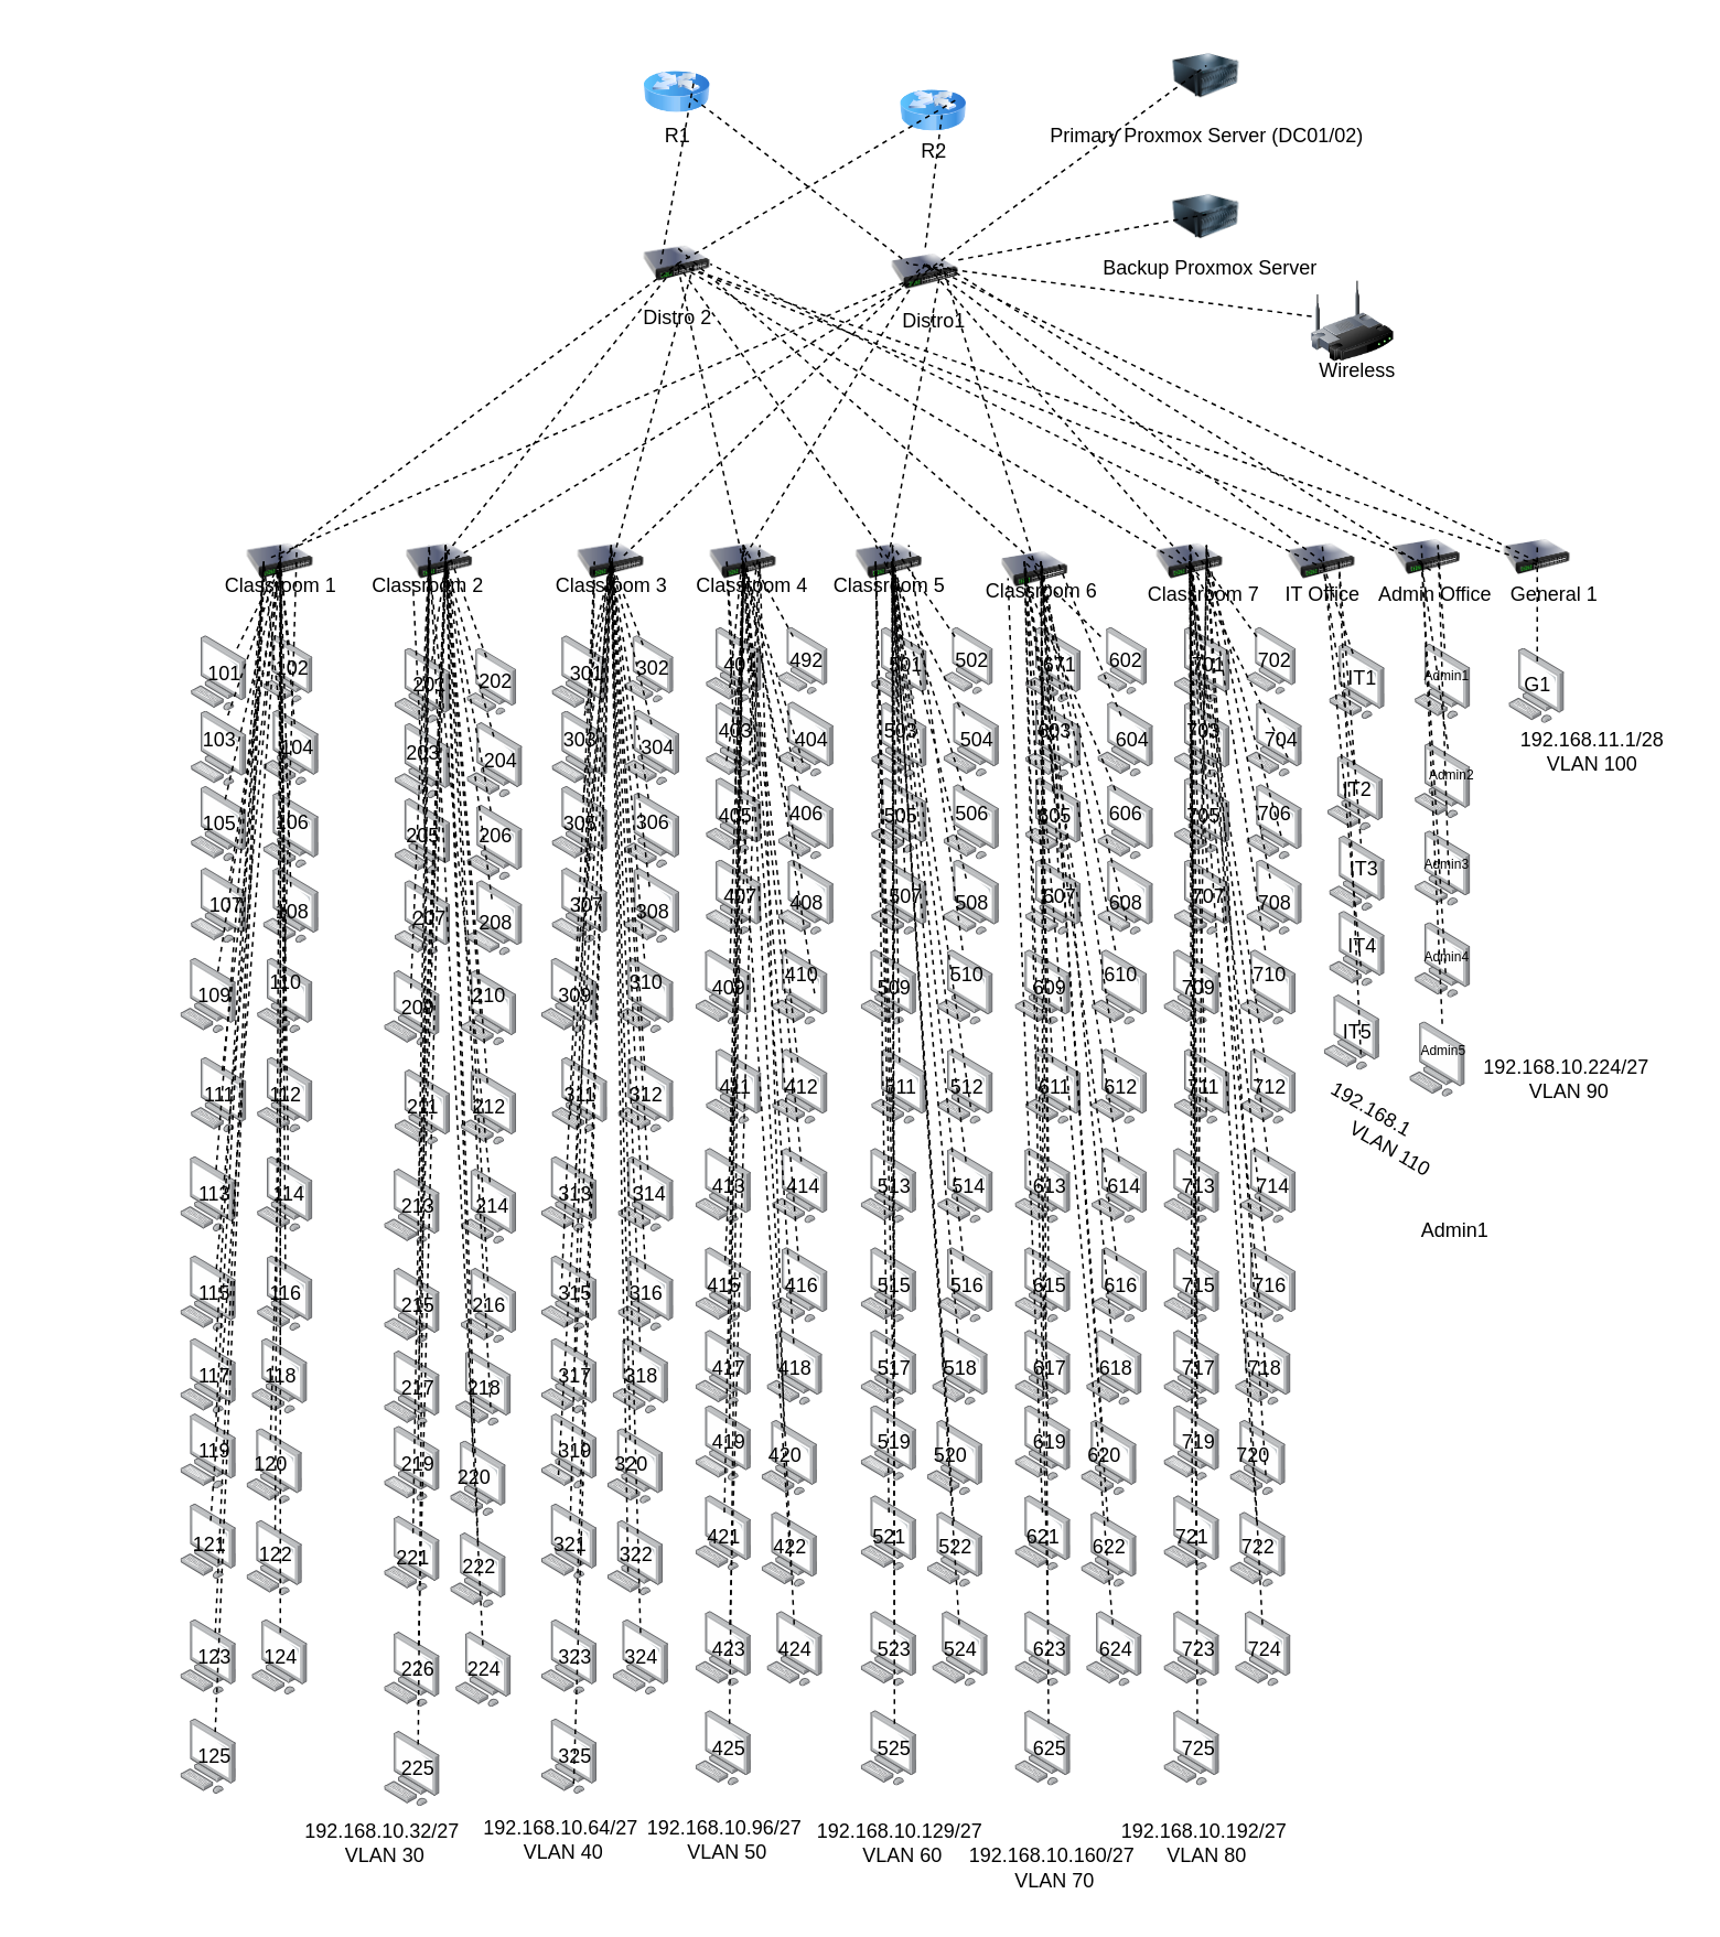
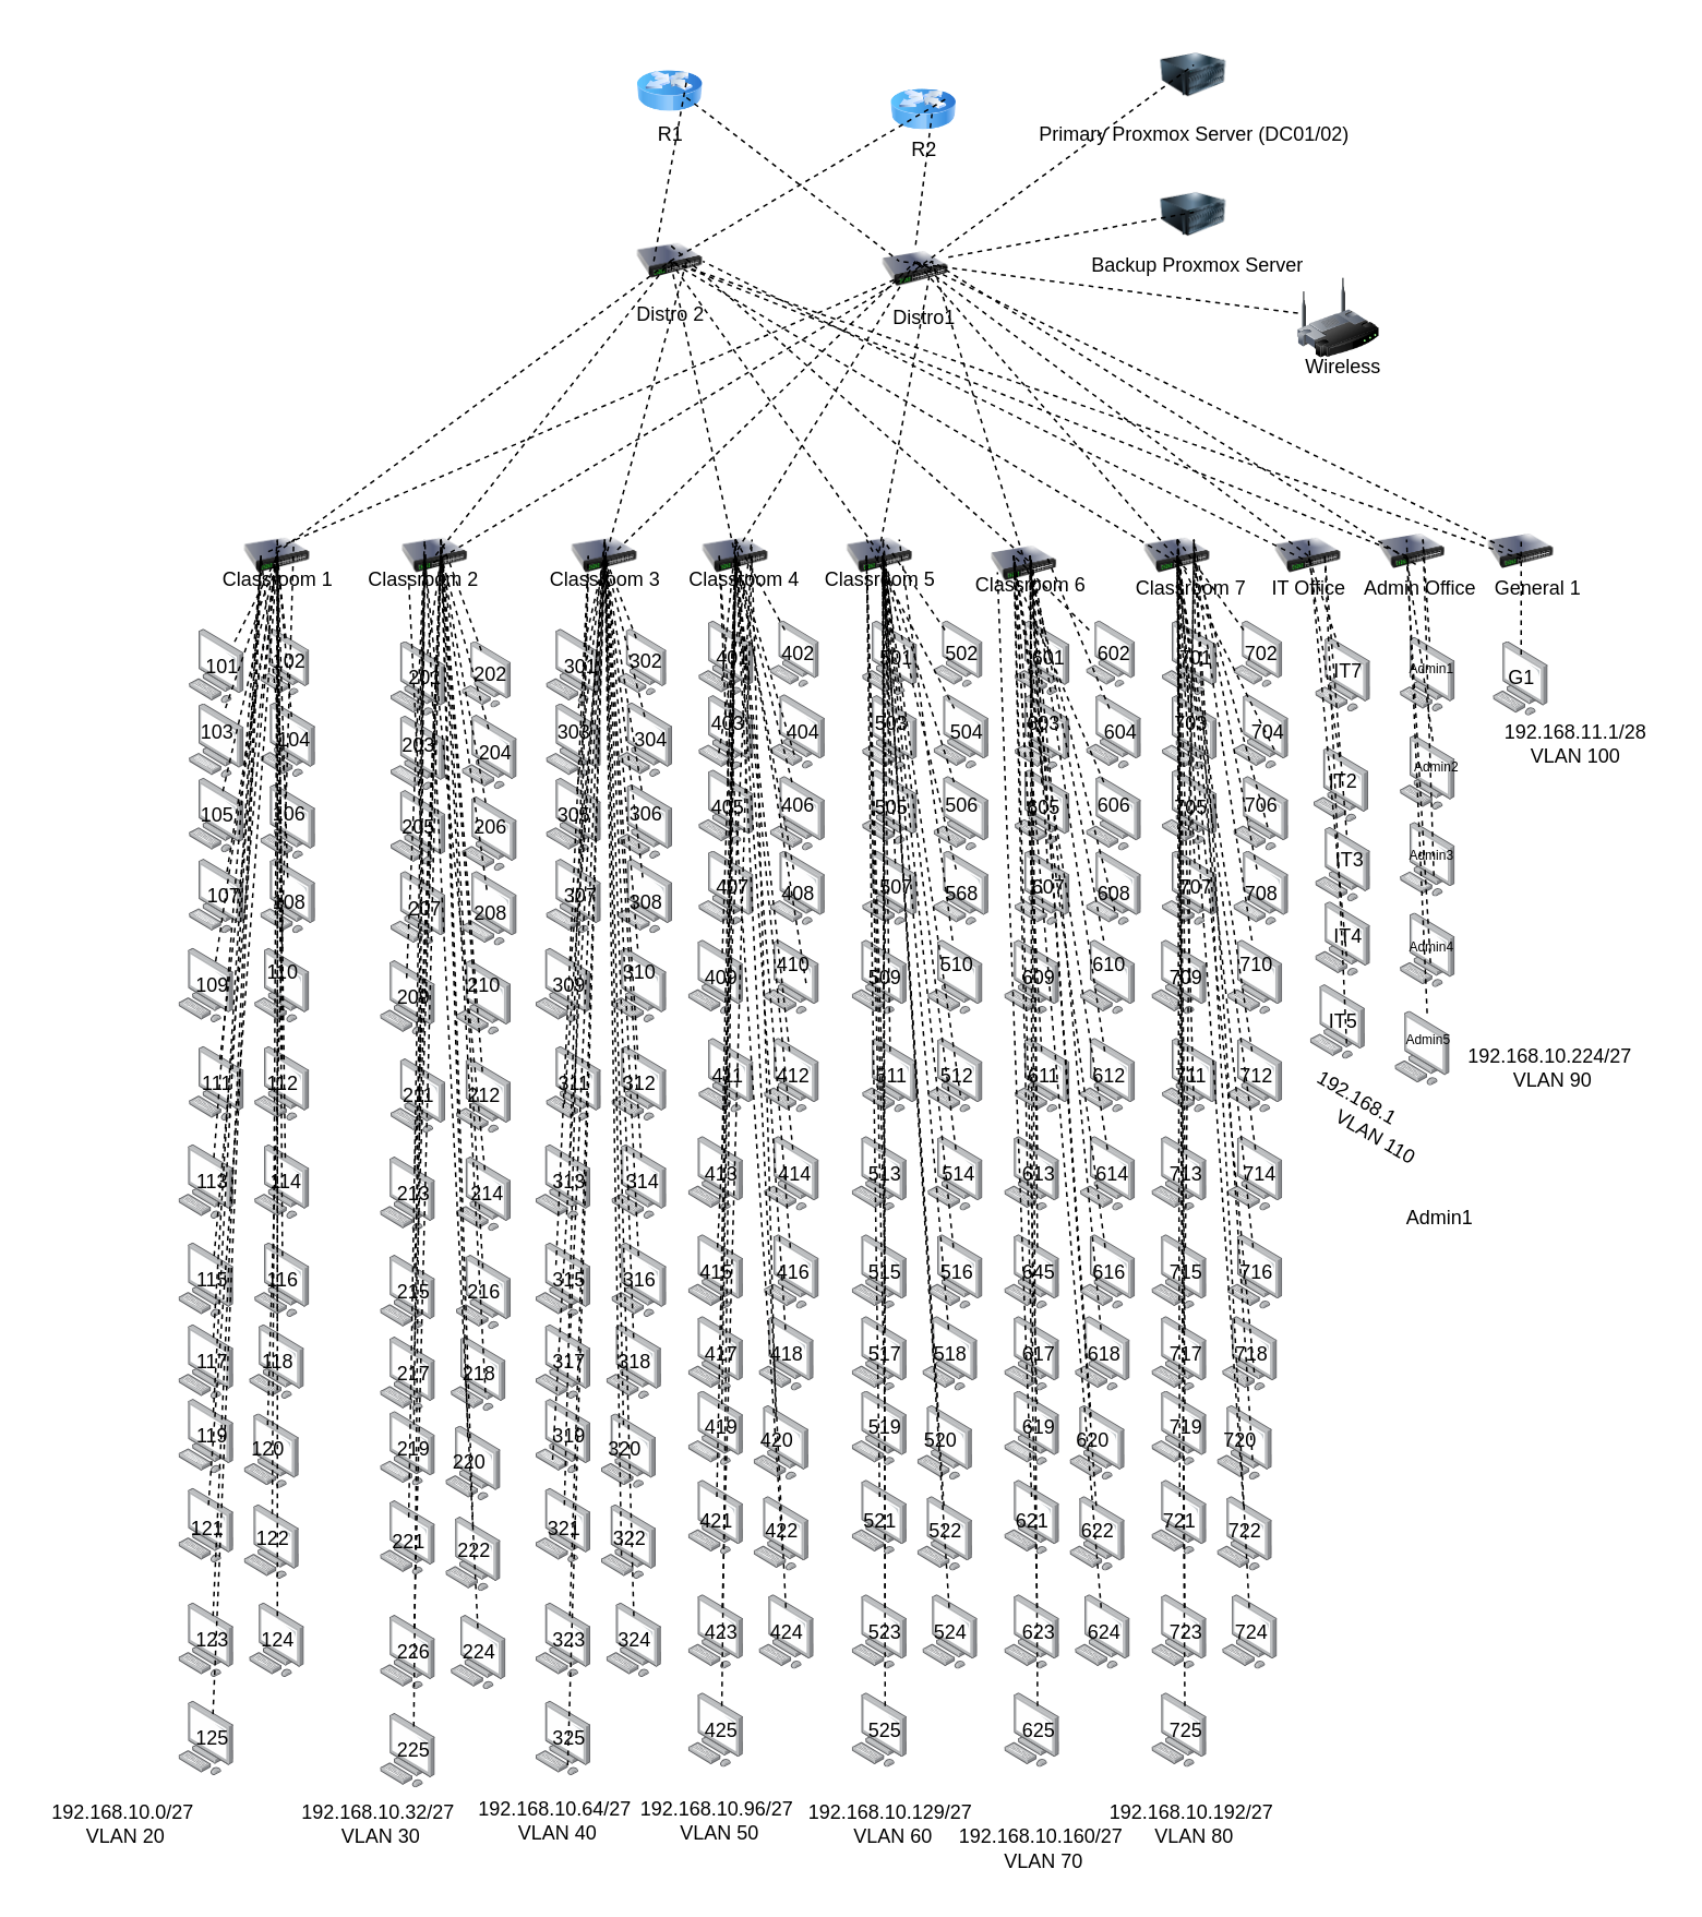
- <mxCell id="262" value="&lt;font style=&quot;color: light-dark(rgb(0, 0, 0), rgb(0, 0, 0));&quot;&gt;492&lt;/font&gt;" style="text;html=1;align=center;verticalAlign=middle;resizable=0;points=[];autosize=1;strokeColor=none;fillColor=none;" vertex="1" parent="1"><mxGeometry x="467.2" y="384.33" width="40" height="30" as="geometry" /></mxCell>
+ <mxCell id="262" value="&lt;font style=&quot;color: light-dark(rgb(0, 0, 0), rgb(0, 0, 0));&quot;&gt;402&lt;/font&gt;" style="text;html=1;align=center;verticalAlign=middle;resizable=0;points=[];autosize=1;strokeColor=none;fillColor=none;" vertex="1" parent="1"><mxGeometry x="467.2" y="384.33" width="40" height="30" as="geometry" /></mxCell>
- <mxCell id="361" value="&lt;font style=&quot;color: light-dark(rgb(0, 0, 0), rgb(1, 1, 1));&quot;&gt;671&lt;/font&gt;" style="text;html=1;align=center;verticalAlign=middle;resizable=0;points=[];autosize=1;strokeColor=none;fillColor=none;" vertex="1" parent="1"><mxGeometry x="620" y="386.5" width="40" height="30" as="geometry" /></mxCell>
+ <mxCell id="361" value="&lt;font style=&quot;color: light-dark(rgb(0, 0, 0), rgb(1, 1, 1));&quot;&gt;601&lt;/font&gt;" style="text;html=1;align=center;verticalAlign=middle;resizable=0;points=[];autosize=1;strokeColor=none;fillColor=none;" vertex="1" parent="1"><mxGeometry x="620" y="386.5" width="40" height="30" as="geometry" /></mxCell>
- <mxCell id="102" value="&lt;font style=&quot;color: light-dark(rgb(0, 0, 0), rgb(11, 11, 11));&quot;&gt;IT1&lt;/font&gt;" style="text;html=1;align=center;verticalAlign=middle;resizable=0;points=[];autosize=1;strokeColor=none;fillColor=none;" vertex="1" parent="1"><mxGeometry x="802.6" y="394.66" width="40" height="30" as="geometry" /></mxCell>
+ <mxCell id="102" value="&lt;font style=&quot;color: light-dark(rgb(0, 0, 0), rgb(11, 11, 11));&quot;&gt;IT7&lt;/font&gt;" style="text;html=1;align=center;verticalAlign=middle;resizable=0;points=[];autosize=1;strokeColor=none;fillColor=none;" vertex="1" parent="1"><mxGeometry x="802.6" y="394.66" width="40" height="30" as="geometry" /></mxCell>
- <mxCell id="318" value="&lt;font style=&quot;color: light-dark(rgb(0, 0, 0), rgb(0, 0, 0));&quot;&gt;508&lt;/font&gt;" style="text;html=1;align=center;verticalAlign=middle;resizable=0;points=[];autosize=1;strokeColor=none;fillColor=none;" vertex="1" parent="1"><mxGeometry x="567.2" y="530.62" width="40" height="30" as="geometry" /></mxCell>
+ <mxCell id="318" value="&lt;font style=&quot;color: light-dark(rgb(0, 0, 0), rgb(0, 0, 0));&quot;&gt;568&lt;/font&gt;" style="text;html=1;align=center;verticalAlign=middle;resizable=0;points=[];autosize=1;strokeColor=none;fillColor=none;" vertex="1" parent="1"><mxGeometry x="567.2" y="530.62" width="40" height="30" as="geometry" /></mxCell>
- <mxCell id="375" value="&lt;font style=&quot;color: light-dark(rgb(0, 0, 0), rgb(0, 0, 0));&quot;&gt;615&lt;/font&gt;" style="text;html=1;align=center;verticalAlign=middle;resizable=0;points=[];autosize=1;strokeColor=none;fillColor=none;" vertex="1" parent="1"><mxGeometry x="613.6" y="761.77" width="40" height="30" as="geometry" /></mxCell>
+ <mxCell id="375" value="&lt;font style=&quot;color: light-dark(rgb(0, 0, 0), rgb(0, 0, 0));&quot;&gt;645&lt;/font&gt;" style="text;html=1;align=center;verticalAlign=middle;resizable=0;points=[];autosize=1;strokeColor=none;fillColor=none;" vertex="1" parent="1"><mxGeometry x="613.6" y="761.77" width="40" height="30" as="geometry" /></mxCell>
+ <mxCell id="622" value="192.168.10.0/27&amp;nbsp;&lt;div&gt;VLAN 20&lt;/div&gt;" style="text;html=1;align=center;verticalAlign=middle;resizable=0;points=[];autosize=1;strokeColor=none;fillColor=none;" vertex="1" parent="1"><mxGeometry x="20.8" y="1094" width="110" height="40" as="geometry" /></mxCell>
